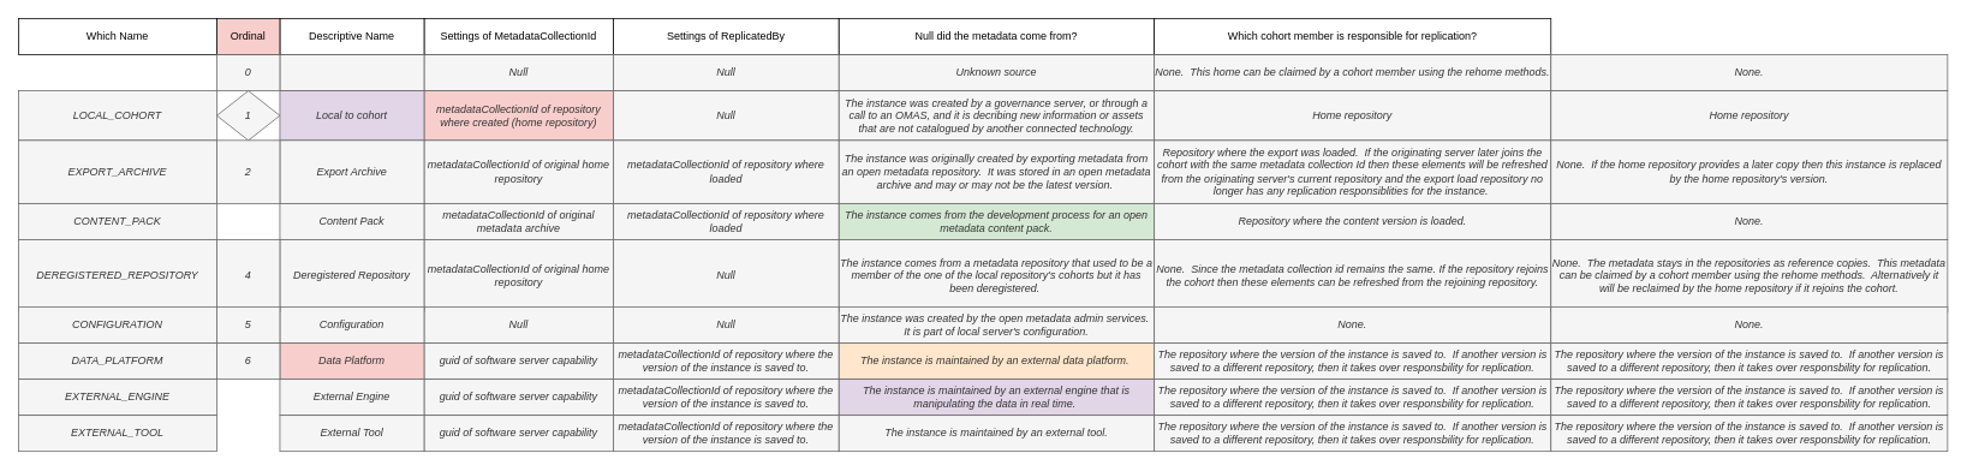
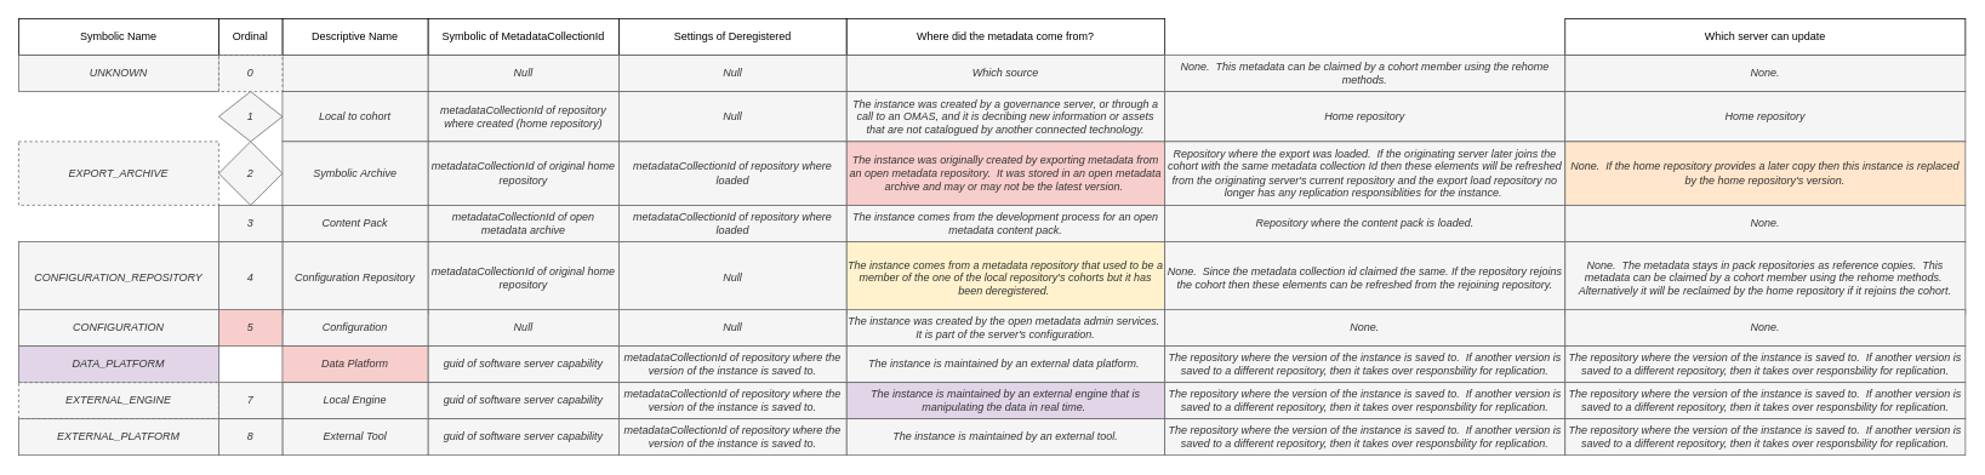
- <mxCell id="56" value="Which Name" style="rounded=0;whiteSpace=wrap;html=1;" parent="55" vertex="1"><mxGeometry width="220" height="40" as="geometry" /></mxCell>
+ <mxCell id="56" value="Symbolic Name" style="rounded=0;whiteSpace=wrap;html=1;" parent="55" vertex="1"><mxGeometry width="220" height="40" as="geometry" /></mxCell>
- <mxCell id="78" value="Ordinal" style="rounded=0;whiteSpace=wrap;html=1;fillColor=#f8cecc;" parent="77" vertex="1"><mxGeometry width="70" height="40" as="geometry" /></mxCell>
+ <mxCell id="78" value="Ordinal" style="rounded=0;whiteSpace=wrap;html=1;" parent="77" vertex="1"><mxGeometry width="70" height="40" as="geometry" /></mxCell>
- <mxCell id="45" value="&lt;span&gt;Settings of MetadataCollectionId&lt;/span&gt;" style="rounded=0;whiteSpace=wrap;html=1;" parent="44" vertex="1"><mxGeometry width="210" height="40" as="geometry" /></mxCell>
+ <mxCell id="45" value="&lt;span&gt;Symbolic of MetadataCollectionId&lt;/span&gt;" style="rounded=0;whiteSpace=wrap;html=1;" parent="44" vertex="1"><mxGeometry width="210" height="40" as="geometry" /></mxCell>
- <mxCell id="34" value="&lt;span&gt;Settings of ReplicatedBy&lt;/span&gt;" style="rounded=0;whiteSpace=wrap;html=1;" parent="33" vertex="1"><mxGeometry width="250" height="40" as="geometry" /></mxCell>
+ <mxCell id="34" value="&lt;span&gt;Settings of Deregistered&lt;/span&gt;" style="rounded=0;whiteSpace=wrap;html=1;" parent="33" vertex="1"><mxGeometry width="250" height="40" as="geometry" /></mxCell>
- <mxCell id="3" value="Null did the metadata come from?" style="rounded=0;whiteSpace=wrap;html=1;" parent="2" vertex="1"><mxGeometry width="350" height="40" as="geometry" /></mxCell>
+ <mxCell id="3" value="Where did the metadata come from?" style="rounded=0;whiteSpace=wrap;html=1;" parent="2" vertex="1"><mxGeometry width="350" height="40" as="geometry" /></mxCell>
- <mxCell id="13" value="&lt;span&gt;Which cohort member is responsible for replication?&lt;/span&gt;" style="rounded=0;whiteSpace=wrap;html=1;" parent="1" vertex="1"><mxGeometry x="1280" y="20" width="440" height="40" as="geometry" /></mxCell>
+ <mxCell id="23" value="&lt;span&gt;Which server can update&lt;/span&gt;" style="rounded=0;whiteSpace=wrap;html=1;" parent="1" vertex="1"><mxGeometry x="1720" y="20" width="440" height="40" as="geometry" /></mxCell>
+ <mxCell id="57" value="&lt;span&gt;UNKNOWN&lt;/span&gt;" style="rounded=0;whiteSpace=wrap;html=1;fillColor=#f5f5f5;strokeColor=#666666;fontColor=#333333;fontStyle=2" parent="55" vertex="1"><mxGeometry y="40" width="220" height="40" as="geometry" /></mxCell>
- <mxCell id="79" value="0" style="rounded=0;whiteSpace=wrap;html=1;fillColor=#f5f5f5;strokeColor=#666666;fontColor=#333333;fontStyle=2" parent="77" vertex="1"><mxGeometry y="40" width="70" height="40" as="geometry" /></mxCell>
+ <mxCell id="79" value="0" style="rounded=0;whiteSpace=wrap;html=1;fillColor=#f5f5f5;strokeColor=#666666;fontColor=#333333;fontStyle=2;dashed=1;" parent="77" vertex="1"><mxGeometry y="40" width="70" height="40" as="geometry" /></mxCell>
- <mxCell id="4" value="&lt;span&gt;Unknown source&lt;/span&gt;" style="rounded=0;whiteSpace=wrap;html=1;fillColor=#f5f5f5;strokeColor=#666666;fontColor=#333333;fontStyle=2" parent="2" vertex="1"><mxGeometry y="40" width="350" height="40" as="geometry" /></mxCell>
+ <mxCell id="4" value="&lt;span&gt;Which source&lt;/span&gt;" style="rounded=0;whiteSpace=wrap;html=1;fillColor=#f5f5f5;strokeColor=#666666;fontColor=#333333;fontStyle=2" parent="2" vertex="1"><mxGeometry y="40" width="350" height="40" as="geometry" /></mxCell>
- <mxCell id="14" value="&lt;span&gt;None.&amp;nbsp; This home can be claimed by a cohort member using the rehome methods.&lt;/span&gt;" style="rounded=0;whiteSpace=wrap;html=1;fillColor=#f5f5f5;strokeColor=#666666;fontColor=#333333;fontStyle=2" parent="1" vertex="1"><mxGeometry x="1280" y="60" width="440" height="40" as="geometry" /></mxCell>
+ <mxCell id="14" value="&lt;span&gt;None.&amp;nbsp; This metadata can be claimed by a cohort member using the rehome methods.&lt;/span&gt;" style="rounded=0;whiteSpace=wrap;html=1;fillColor=#f5f5f5;strokeColor=#666666;fontColor=#333333;fontStyle=2" parent="1" vertex="1"><mxGeometry x="1280" y="60" width="440" height="40" as="geometry" /></mxCell>
- <mxCell id="58" value="&lt;span&gt;LOCAL_COHORT&lt;/span&gt;" style="rounded=0;whiteSpace=wrap;html=1;fillColor=#f5f5f5;strokeColor=#666666;fontColor=#333333;fontStyle=2" parent="55" vertex="1"><mxGeometry y="80" width="220" height="55" as="geometry" /></mxCell>
- <mxCell id="69" value="&lt;span&gt;Local to cohort&lt;/span&gt;" style="rounded=0;whiteSpace=wrap;html=1;fillColor=#e1d5e7;strokeColor=#666666;fontColor=#333333;fontStyle=2;" parent="66" vertex="1"><mxGeometry y="80" width="160" height="55" as="geometry" /></mxCell>
+ <mxCell id="69" value="&lt;span&gt;Local to cohort&lt;/span&gt;" style="rounded=0;whiteSpace=wrap;html=1;fillColor=#f5f5f5;strokeColor=#666666;fontColor=#333333;fontStyle=2" parent="66" vertex="1"><mxGeometry y="80" width="160" height="55" as="geometry" /></mxCell>
- <mxCell id="47" value="metadataCollectionId of repository where created (home repository)&lt;br&gt;" style="rounded=0;whiteSpace=wrap;html=1;fillColor=#f8cecc;strokeColor=#666666;fontColor=#333333;fontStyle=2;" parent="44" vertex="1"><mxGeometry y="80" width="210" height="55" as="geometry" /></mxCell>
+ <mxCell id="47" value="metadataCollectionId of repository where created (home repository)&lt;br&gt;" style="rounded=0;whiteSpace=wrap;html=1;fillColor=#f5f5f5;strokeColor=#666666;fontColor=#333333;fontStyle=2" parent="44" vertex="1"><mxGeometry y="80" width="210" height="55" as="geometry" /></mxCell>
- <mxCell id="59" value="&lt;span&gt;EXPORT_ARCHIVE&lt;/span&gt;" style="rounded=0;whiteSpace=wrap;html=1;fillColor=#f5f5f5;strokeColor=#666666;fontColor=#333333;fontStyle=2" parent="55" vertex="1"><mxGeometry y="135" width="220" height="70" as="geometry" /></mxCell>
+ <mxCell id="59" value="&lt;span&gt;EXPORT_ARCHIVE&lt;/span&gt;" style="rounded=0;whiteSpace=wrap;html=1;fillColor=#f5f5f5;strokeColor=#666666;fontColor=#333333;fontStyle=2;dashed=1;" parent="55" vertex="1"><mxGeometry y="135" width="220" height="70" as="geometry" /></mxCell>
- <mxCell id="81" value="2" style="rounded=0;whiteSpace=wrap;html=1;fillColor=#f5f5f5;strokeColor=#666666;fontColor=#333333;fontStyle=2" parent="77" vertex="1"><mxGeometry y="135" width="70" height="70" as="geometry" /></mxCell>
+ <mxCell id="81" value="2" style="rhombus;whiteSpace=wrap;html=1;fillColor=#f5f5f5;strokeColor=#666666;fontColor=#333333;fontStyle=2;" parent="77" vertex="1"><mxGeometry y="135" width="70" height="70" as="geometry" /></mxCell>
- <mxCell id="70" value="&lt;span&gt;Export Archive&lt;/span&gt;" style="rounded=0;whiteSpace=wrap;html=1;fillColor=#f5f5f5;strokeColor=#666666;fontColor=#333333;fontStyle=2" parent="66" vertex="1"><mxGeometry y="135" width="160" height="70" as="geometry" /></mxCell>
+ <mxCell id="70" value="&lt;span&gt;Symbolic Archive&lt;/span&gt;" style="rounded=0;whiteSpace=wrap;html=1;fillColor=#f5f5f5;strokeColor=#666666;fontColor=#333333;fontStyle=2" parent="66" vertex="1"><mxGeometry y="135" width="160" height="70" as="geometry" /></mxCell>
- <mxCell id="6" value="&lt;span&gt;The instance was originally created by exporting metadata from an open metadata repository.&amp;nbsp; It was stored in an open metadata archive and may or may not be the latest version.&amp;nbsp;&lt;/span&gt;" style="rounded=0;whiteSpace=wrap;html=1;fillColor=#f5f5f5;strokeColor=#666666;fontColor=#333333;fontStyle=2" parent="2" vertex="1"><mxGeometry y="135" width="350" height="70" as="geometry" /></mxCell>
+ <mxCell id="6" value="&lt;span&gt;The instance was originally created by exporting metadata from an open metadata repository.&amp;nbsp; It was stored in an open metadata archive and may or may not be the latest version.&amp;nbsp;&lt;/span&gt;" style="rounded=0;whiteSpace=wrap;html=1;fillColor=#f8cecc;strokeColor=#666666;fontColor=#333333;fontStyle=2;" parent="2" vertex="1"><mxGeometry y="135" width="350" height="70" as="geometry" /></mxCell>
- <mxCell id="26" value="&lt;span&gt;None.&amp;nbsp;&amp;nbsp;&lt;/span&gt;If the home repository provides a later copy then this instance is replaced by the home repository's version." style="rounded=0;whiteSpace=wrap;html=1;fillColor=#f5f5f5;strokeColor=#666666;fontColor=#333333;fontStyle=2" parent="1" vertex="1"><mxGeometry x="1720" y="155" width="440" height="70" as="geometry" /></mxCell>
+ <mxCell id="26" value="&lt;span&gt;None.&amp;nbsp;&amp;nbsp;&lt;/span&gt;If the home repository provides a later copy then this instance is replaced by the home repository's version." style="rounded=0;whiteSpace=wrap;html=1;fillColor=#ffe6cc;strokeColor=#666666;fontColor=#333333;fontStyle=2;" parent="1" vertex="1"><mxGeometry x="1720" y="155" width="440" height="70" as="geometry" /></mxCell>
- <mxCell id="60" value="&lt;span&gt;CONTENT_PACK&lt;/span&gt;" style="rounded=0;whiteSpace=wrap;html=1;fillColor=#f5f5f5;strokeColor=#666666;fontColor=#333333;fontStyle=2" parent="55" vertex="1"><mxGeometry y="205" width="220" height="40" as="geometry" /></mxCell>
+ <mxCell id="82" value="3" style="rounded=0;whiteSpace=wrap;html=1;fillColor=#f5f5f5;strokeColor=#666666;fontColor=#333333;fontStyle=2" parent="77" vertex="1"><mxGeometry y="205" width="70" height="40" as="geometry" /></mxCell>
- <mxCell id="49" value="metadataCollectionId of original metadata archive&lt;br&gt;" style="rounded=0;whiteSpace=wrap;html=1;fillColor=#f5f5f5;strokeColor=#666666;fontColor=#333333;fontStyle=2" parent="44" vertex="1"><mxGeometry y="205" width="210" height="40" as="geometry" /></mxCell>
+ <mxCell id="49" value="metadataCollectionId of open metadata archive&lt;br&gt;" style="rounded=0;whiteSpace=wrap;html=1;fillColor=#f5f5f5;strokeColor=#666666;fontColor=#333333;fontStyle=2" parent="44" vertex="1"><mxGeometry y="205" width="210" height="40" as="geometry" /></mxCell>
- <mxCell id="7" value="&lt;span&gt;The instance comes from the development process for an open metadata content pack.&lt;/span&gt;" style="rounded=0;whiteSpace=wrap;html=1;fillColor=#d5e8d4;strokeColor=#666666;fontColor=#333333;fontStyle=2;" parent="2" vertex="1"><mxGeometry y="205" width="350" height="40" as="geometry" /></mxCell>
+ <mxCell id="7" value="&lt;span&gt;The instance comes from the development process for an open metadata content pack.&lt;/span&gt;" style="rounded=0;whiteSpace=wrap;html=1;fillColor=#f5f5f5;strokeColor=#666666;fontColor=#333333;fontStyle=2" parent="2" vertex="1"><mxGeometry y="205" width="350" height="40" as="geometry" /></mxCell>
- <mxCell id="17" value="&lt;span&gt;Repository where the content version is loaded.&lt;/span&gt;" style="rounded=0;whiteSpace=wrap;html=1;fillColor=#f5f5f5;strokeColor=#666666;fontColor=#333333;fontStyle=2" parent="1" vertex="1"><mxGeometry x="1280" y="225" width="440" height="40" as="geometry" /></mxCell>
+ <mxCell id="17" value="&lt;span&gt;Repository where the content pack is loaded.&lt;/span&gt;" style="rounded=0;whiteSpace=wrap;html=1;fillColor=#f5f5f5;strokeColor=#666666;fontColor=#333333;fontStyle=2" parent="1" vertex="1"><mxGeometry x="1280" y="225" width="440" height="40" as="geometry" /></mxCell>
- <mxCell id="61" value="&lt;span&gt;DEREGISTERED_REPOSITORY&lt;/span&gt;" style="rounded=0;whiteSpace=wrap;html=1;fillColor=#f5f5f5;strokeColor=#666666;fontColor=#333333;fontStyle=2" parent="55" vertex="1"><mxGeometry y="245" width="220" height="80" as="geometry" /></mxCell>
+ <mxCell id="61" value="&lt;span&gt;CONFIGURATION_REPOSITORY&lt;/span&gt;" style="rounded=0;whiteSpace=wrap;html=1;fillColor=#f5f5f5;strokeColor=#666666;fontColor=#333333;fontStyle=2" parent="55" vertex="1"><mxGeometry y="245" width="220" height="80" as="geometry" /></mxCell>
- <mxCell id="72" value="&lt;span&gt;Deregistered Repository&lt;/span&gt;" style="rounded=0;whiteSpace=wrap;html=1;fillColor=#f5f5f5;strokeColor=#666666;fontColor=#333333;fontStyle=2" parent="66" vertex="1"><mxGeometry y="245" width="160" height="80" as="geometry" /></mxCell>
+ <mxCell id="72" value="&lt;span&gt;Configuration Repository&lt;/span&gt;" style="rounded=0;whiteSpace=wrap;html=1;fillColor=#f5f5f5;strokeColor=#666666;fontColor=#333333;fontStyle=2" parent="66" vertex="1"><mxGeometry y="245" width="160" height="80" as="geometry" /></mxCell>
- <mxCell id="8" value="The instance comes from a metadata repository that used to be a member of the one of the local repository's cohorts but it has been deregistered.&amp;nbsp;&lt;br&gt;" style="rounded=0;whiteSpace=wrap;html=1;fillColor=#f5f5f5;strokeColor=#666666;fontColor=#333333;fontStyle=2" parent="2" vertex="1"><mxGeometry y="245" width="350" height="80" as="geometry" /></mxCell>
+ <mxCell id="8" value="The instance comes from a metadata repository that used to be a member of the one of the local repository's cohorts but it has been deregistered.&amp;nbsp;&lt;br&gt;" style="rounded=0;whiteSpace=wrap;html=1;fillColor=#fff2cc;strokeColor=#666666;fontColor=#333333;fontStyle=2;" parent="2" vertex="1"><mxGeometry y="245" width="350" height="80" as="geometry" /></mxCell>
- <mxCell id="18" value="&lt;span&gt;None.&amp;nbsp; Since t&lt;/span&gt;he metadata collection id remains the same. If the repository rejoins the cohort then these elements can be refreshed from the rejoining repository." style="rounded=0;whiteSpace=wrap;html=1;fillColor=#f5f5f5;strokeColor=#666666;fontColor=#333333;fontStyle=2" parent="1" vertex="1"><mxGeometry x="1280" y="265" width="440" height="80" as="geometry" /></mxCell>
+ <mxCell id="18" value="&lt;span&gt;None.&amp;nbsp; Since t&lt;/span&gt;he metadata collection id claimed the same. If the repository rejoins the cohort then these elements can be refreshed from the rejoining repository." style="rounded=0;whiteSpace=wrap;html=1;fillColor=#f5f5f5;strokeColor=#666666;fontColor=#333333;fontStyle=2" parent="1" vertex="1"><mxGeometry x="1280" y="265" width="440" height="80" as="geometry" /></mxCell>
- <mxCell id="28" value="&lt;span&gt;None.&amp;nbsp; The metadata stays in the repositories as reference copies.&amp;nbsp;&amp;nbsp;&lt;/span&gt;This metadata can be claimed by a cohort member using the rehome methods.&amp;nbsp; Alternatively it will be reclaimed by the home repository if it rejoins the cohort." style="rounded=0;whiteSpace=wrap;html=1;fillColor=#f5f5f5;strokeColor=#666666;fontColor=#333333;fontStyle=2" parent="1" vertex="1"><mxGeometry x="1720" y="265" width="440" height="80" as="geometry" /></mxCell>
+ <mxCell id="28" value="&lt;span&gt;None.&amp;nbsp; The metadata stays in pack repositories as reference copies.&amp;nbsp;&amp;nbsp;&lt;/span&gt;This metadata can be claimed by a cohort member using the rehome methods.&amp;nbsp; Alternatively it will be reclaimed by the home repository if it rejoins the cohort." style="rounded=0;whiteSpace=wrap;html=1;fillColor=#f5f5f5;strokeColor=#666666;fontColor=#333333;fontStyle=2" parent="1" vertex="1"><mxGeometry x="1720" y="265" width="440" height="80" as="geometry" /></mxCell>
- <mxCell id="84" value="5" style="rounded=0;whiteSpace=wrap;html=1;fillColor=#f5f5f5;strokeColor=#666666;fontColor=#333333;fontStyle=2" parent="77" vertex="1"><mxGeometry y="320" width="70" height="40" as="geometry" /></mxCell>
+ <mxCell id="84" value="5" style="rounded=0;whiteSpace=wrap;html=1;fillColor=#f8cecc;strokeColor=#666666;fontColor=#333333;fontStyle=2;" parent="77" vertex="1"><mxGeometry y="320" width="70" height="40" as="geometry" /></mxCell>
- <mxCell id="9" value="&lt;span&gt;The instance was created by the open metadata admin services.&amp;nbsp; It is part of local server's configuration.&lt;/span&gt;" style="rounded=0;whiteSpace=wrap;html=1;fillColor=#f5f5f5;strokeColor=#666666;fontColor=#333333;fontStyle=2" parent="2" vertex="1"><mxGeometry y="320" width="350" height="40" as="geometry" /></mxCell>
+ <mxCell id="9" value="&lt;span&gt;The instance was created by the open metadata admin services.&amp;nbsp; It is part of the server's configuration.&lt;/span&gt;" style="rounded=0;whiteSpace=wrap;html=1;fillColor=#f5f5f5;strokeColor=#666666;fontColor=#333333;fontStyle=2" parent="2" vertex="1"><mxGeometry y="320" width="350" height="40" as="geometry" /></mxCell>
- <mxCell id="63" value="&lt;span&gt;DATA_PLATFORM&lt;/span&gt;" style="rounded=0;whiteSpace=wrap;html=1;fillColor=#f5f5f5;strokeColor=#666666;fontColor=#333333;fontStyle=2" parent="55" vertex="1"><mxGeometry y="360" width="220" height="40" as="geometry" /></mxCell>
+ <mxCell id="63" value="&lt;span&gt;DATA_PLATFORM&lt;/span&gt;" style="rounded=0;whiteSpace=wrap;html=1;fillColor=#e1d5e7;strokeColor=#666666;fontColor=#333333;fontStyle=2;" parent="55" vertex="1"><mxGeometry y="360" width="220" height="40" as="geometry" /></mxCell>
- <mxCell id="85" value="6" style="rounded=0;whiteSpace=wrap;html=1;fillColor=#f5f5f5;strokeColor=#666666;fontColor=#333333;fontStyle=2" parent="77" vertex="1"><mxGeometry y="360" width="70" height="40" as="geometry" /></mxCell>
- <mxCell id="10" value="The instance is maintained by an external data platform.&amp;nbsp;&lt;br&gt;" style="rounded=0;whiteSpace=wrap;html=1;fillColor=#ffe6cc;strokeColor=#666666;fontColor=#333333;fontStyle=2;" parent="2" vertex="1"><mxGeometry y="360" width="350" height="40" as="geometry" /></mxCell>
+ <mxCell id="10" value="The instance is maintained by an external data platform.&amp;nbsp;&lt;br&gt;" style="rounded=0;whiteSpace=wrap;html=1;fillColor=#f5f5f5;strokeColor=#666666;fontColor=#333333;fontStyle=2" parent="2" vertex="1"><mxGeometry y="360" width="350" height="40" as="geometry" /></mxCell>
- <mxCell id="64" value="&lt;span&gt;EXTERNAL_ENGINE&lt;/span&gt;" style="rounded=0;whiteSpace=wrap;html=1;fillColor=#f5f5f5;strokeColor=#666666;fontColor=#333333;fontStyle=2" parent="55" vertex="1"><mxGeometry y="400" width="220" height="40" as="geometry" /></mxCell>
+ <mxCell id="64" value="&lt;span&gt;EXTERNAL_ENGINE&lt;/span&gt;" style="rounded=0;whiteSpace=wrap;html=1;fillColor=#f5f5f5;strokeColor=#666666;fontColor=#333333;fontStyle=2;dashed=1;" parent="55" vertex="1"><mxGeometry y="400" width="220" height="40" as="geometry" /></mxCell>
+ <mxCell id="86" value="7" style="rounded=0;whiteSpace=wrap;html=1;fillColor=#f5f5f5;strokeColor=#666666;fontColor=#333333;fontStyle=2" parent="77" vertex="1"><mxGeometry y="400" width="70" height="40" as="geometry" /></mxCell>
- <mxCell id="75" value="&lt;span&gt;External Engine&lt;/span&gt;" style="rounded=0;whiteSpace=wrap;html=1;fillColor=#f5f5f5;strokeColor=#666666;fontColor=#333333;fontStyle=2" parent="66" vertex="1"><mxGeometry y="400" width="160" height="40" as="geometry" /></mxCell>
+ <mxCell id="75" value="&lt;span&gt;Local Engine&lt;/span&gt;" style="rounded=0;whiteSpace=wrap;html=1;fillColor=#f5f5f5;strokeColor=#666666;fontColor=#333333;fontStyle=2" parent="66" vertex="1"><mxGeometry y="400" width="160" height="40" as="geometry" /></mxCell>
- <mxCell id="65" value="&lt;span&gt;EXTERNAL_TOOL&lt;/span&gt;" style="rounded=0;whiteSpace=wrap;html=1;fillColor=#f5f5f5;strokeColor=#666666;fontColor=#333333;fontStyle=2" parent="55" vertex="1"><mxGeometry y="440" width="220" height="40" as="geometry" /></mxCell>
+ <mxCell id="65" value="&lt;span&gt;EXTERNAL_PLATFORM&lt;/span&gt;" style="rounded=0;whiteSpace=wrap;html=1;fillColor=#f5f5f5;strokeColor=#666666;fontColor=#333333;fontStyle=2" parent="55" vertex="1"><mxGeometry y="440" width="220" height="40" as="geometry" /></mxCell>
+ <mxCell id="87" value="8" style="rounded=0;whiteSpace=wrap;html=1;fillColor=#f5f5f5;strokeColor=#666666;fontColor=#333333;fontStyle=2" parent="77" vertex="1"><mxGeometry y="440" width="70" height="40" as="geometry" /></mxCell>
